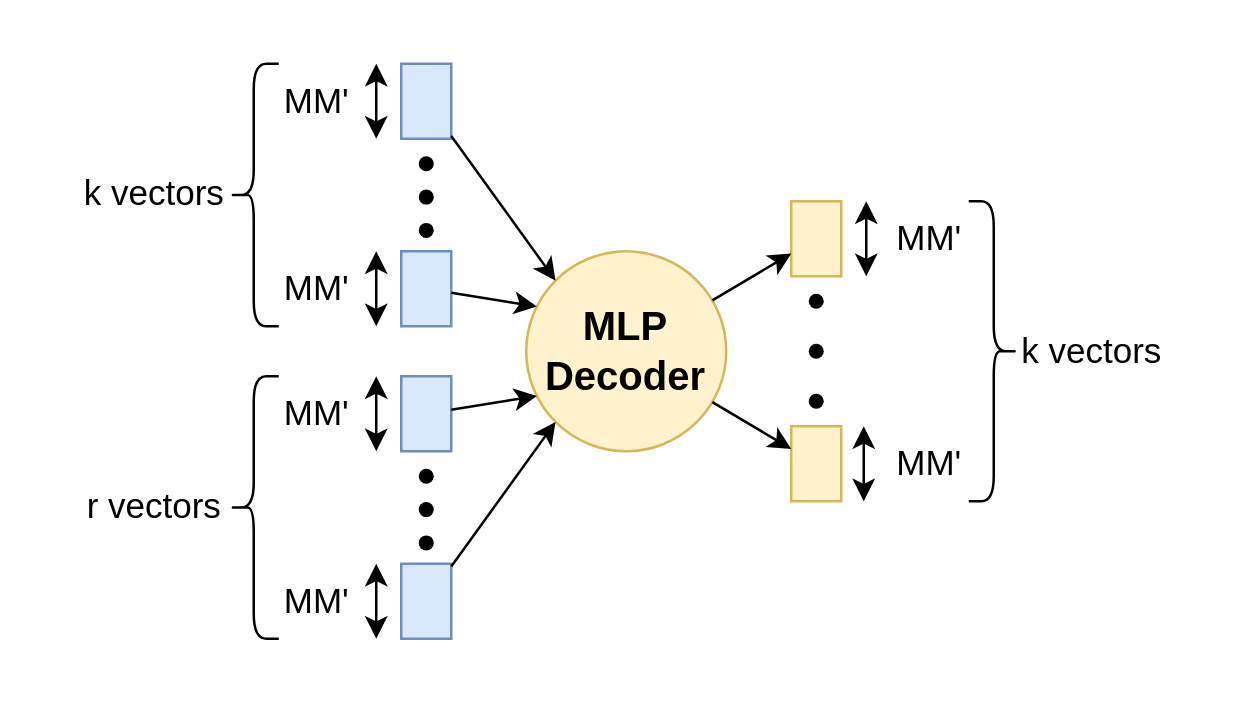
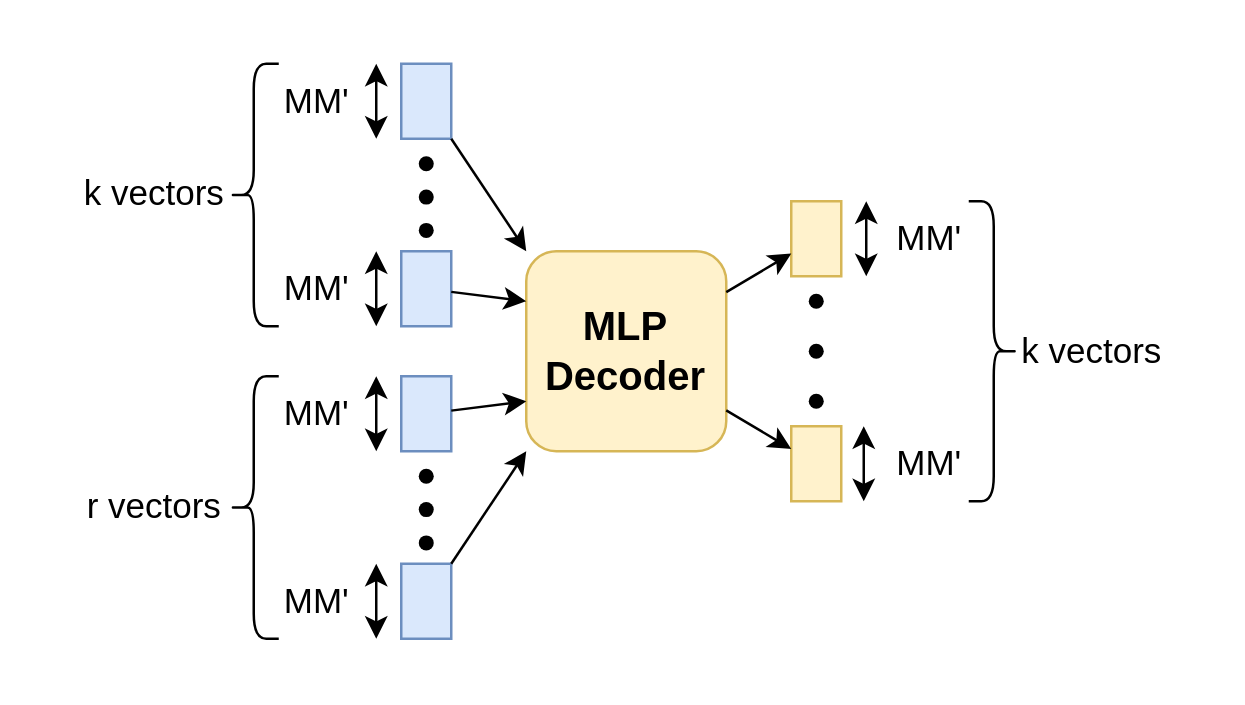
- <mxCell id="3" value="&lt;b&gt;&lt;font style=&quot;font-size: 16px;&quot;&gt;MLP&lt;br&gt;Decoder&lt;/font&gt;&lt;/b&gt;" style="ellipse;whiteSpace=wrap;html=1;fillColor=#fff2cc;strokeColor=#d6b656;" parent="1" vertex="1"><mxGeometry x="210" y="100" width="80" height="80" as="geometry" /></mxCell>
+ <mxCell id="3" value="&lt;b&gt;&lt;font style=&quot;font-size: 16px;&quot;&gt;MLP&lt;br&gt;Decoder&lt;/font&gt;&lt;/b&gt;" style="rounded=1;whiteSpace=wrap;html=1;fillColor=#fff2cc;strokeColor=#d6b656;" parent="1" vertex="1"><mxGeometry x="210" y="100" width="80" height="80" as="geometry" /></mxCell>
